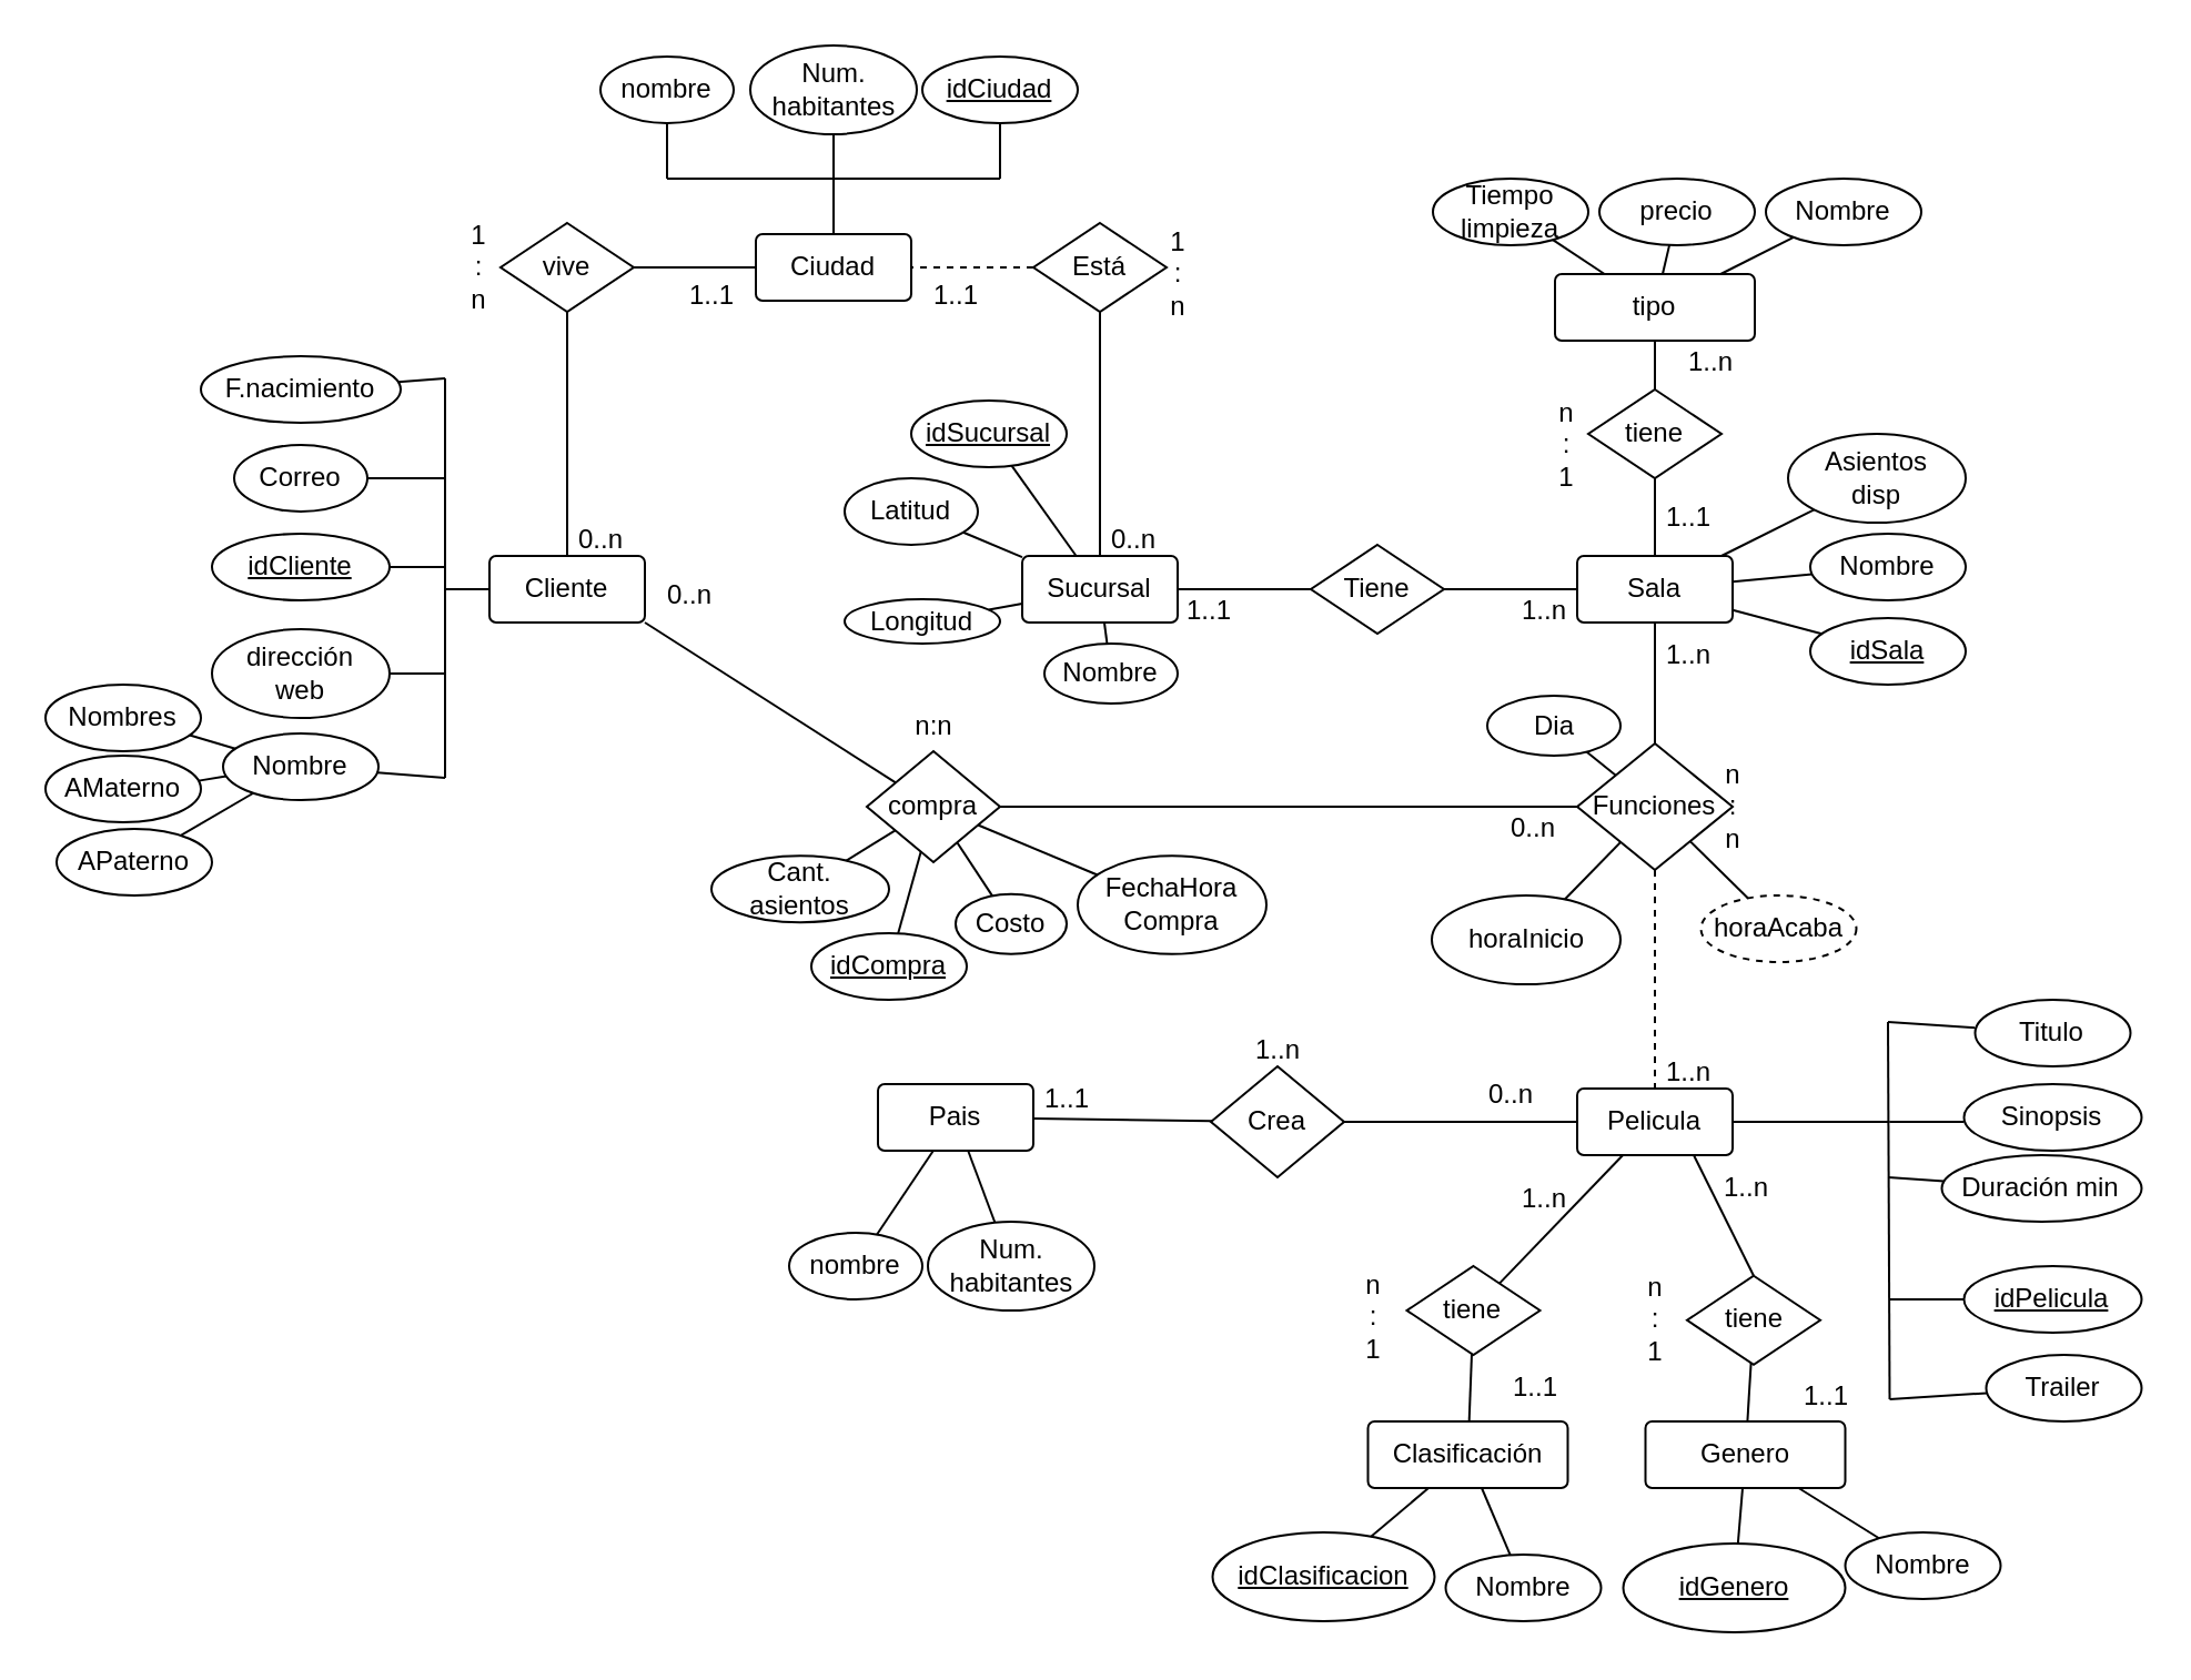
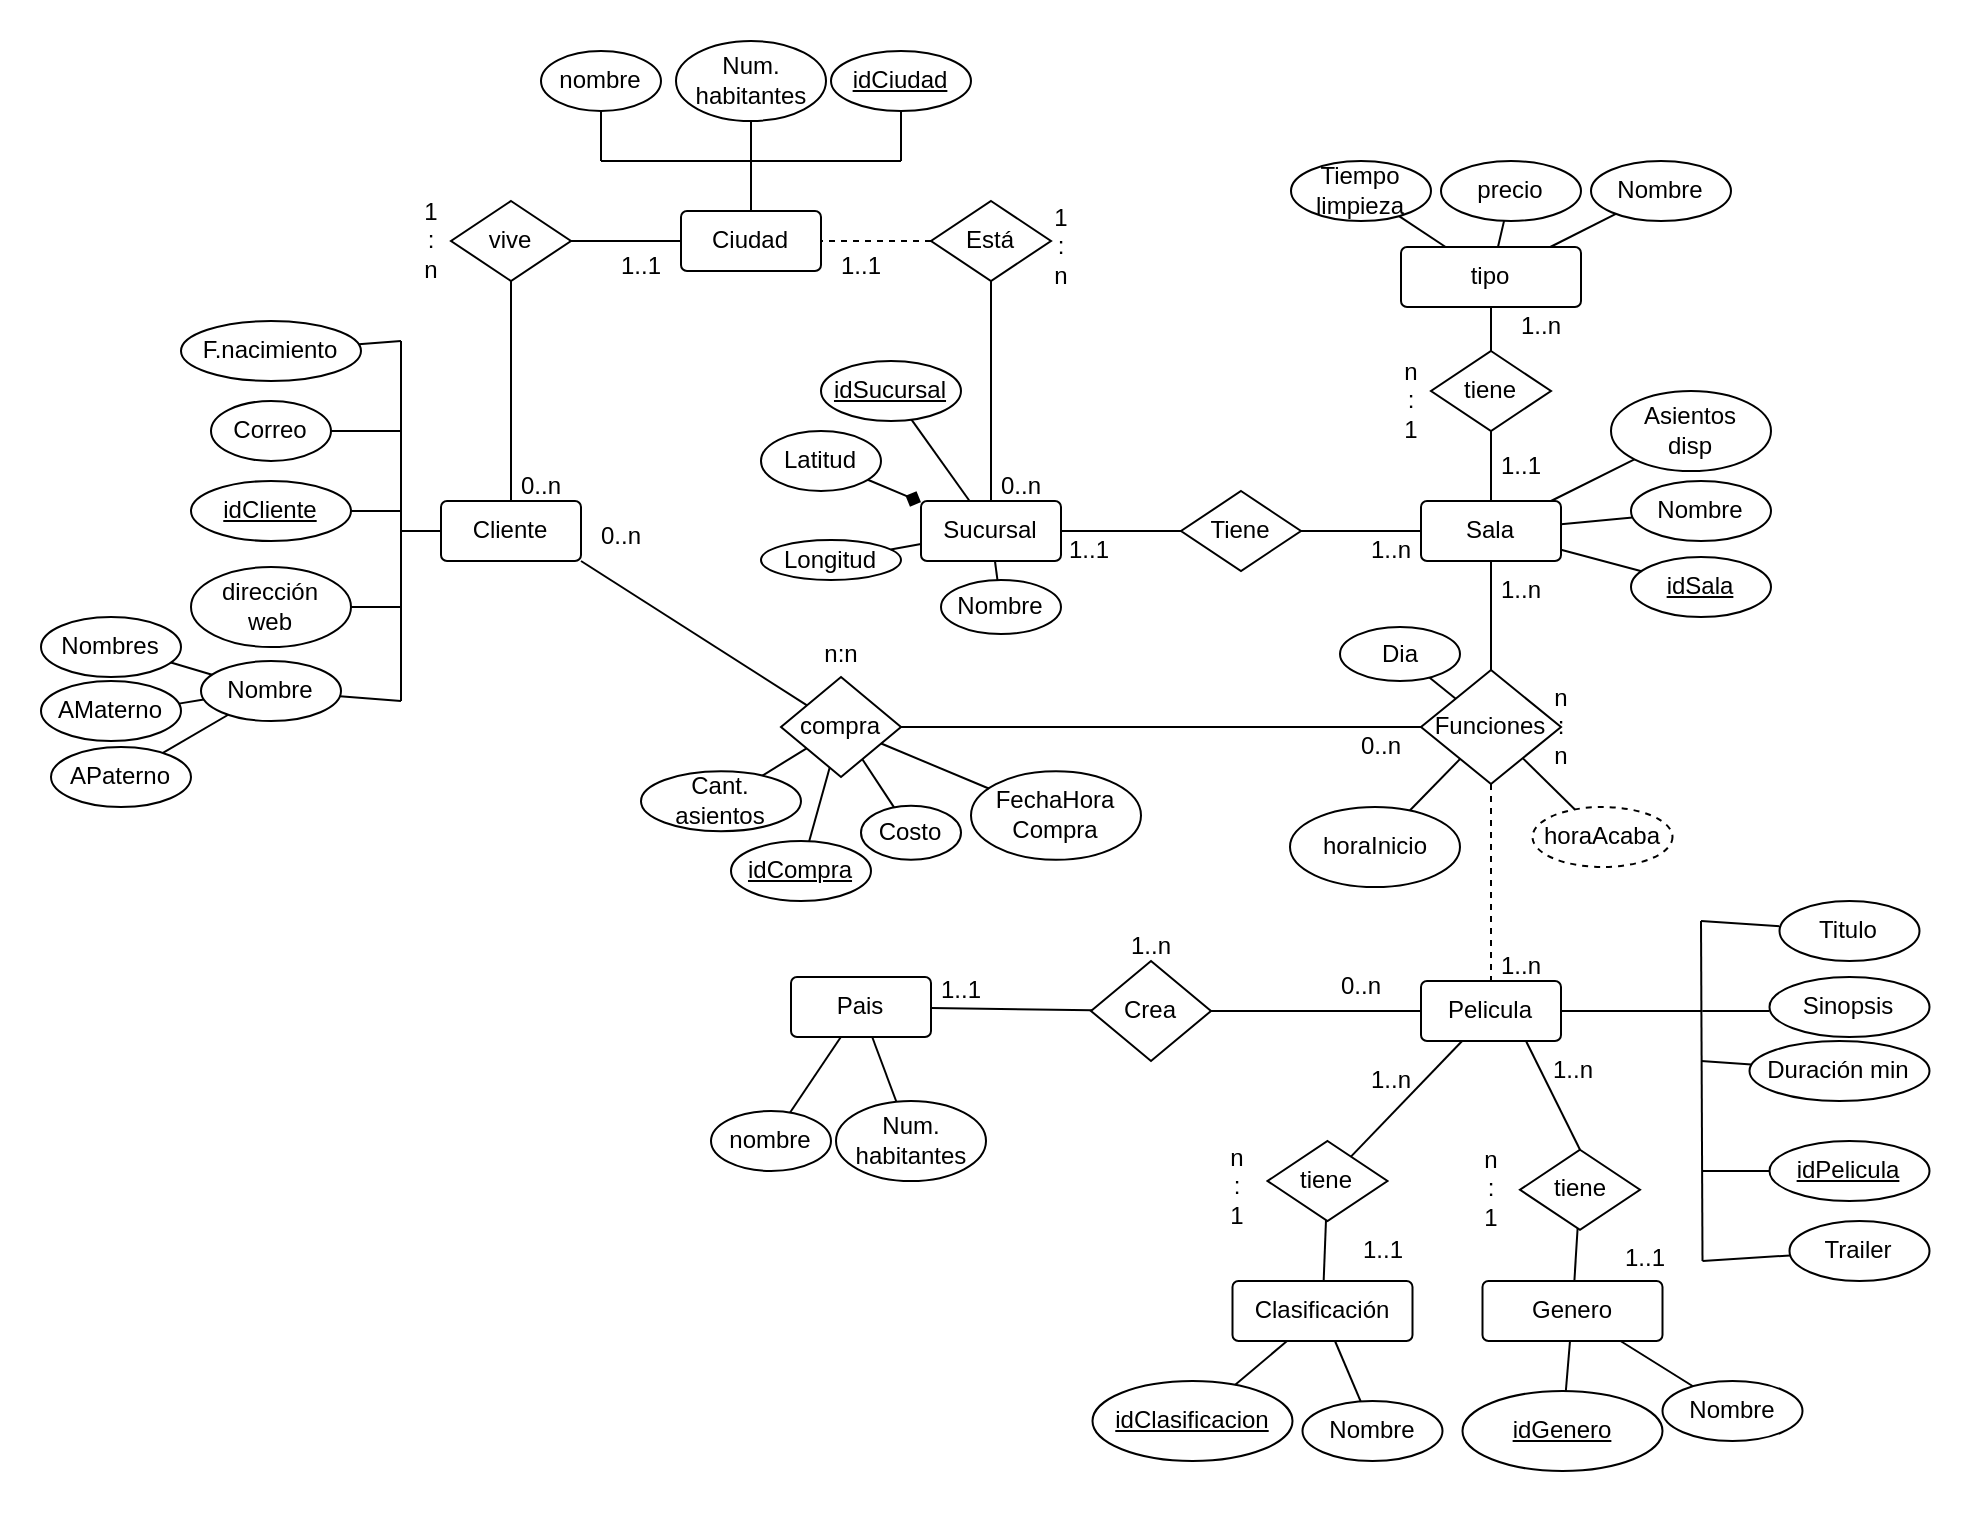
- <mxCell id="29" value="" style="endArrow=none;html=1;rounded=0;" edge="1" parent="1" source="26" target="2"><mxGeometry relative="1" as="geometry"><mxPoint x="415" y="245" as="sourcePoint" /><mxPoint x="404.254" y="250.111" as="targetPoint" /></mxGeometry></mxCell>
+ <mxCell id="29" value="" style="endArrow=diamond;html=1;rounded=0;" edge="1" parent="1" source="26" target="2"><mxGeometry relative="1" as="geometry"><mxPoint x="415" y="245" as="sourcePoint" /><mxPoint x="404.254" y="250.111" as="targetPoint" /></mxGeometry></mxCell>
